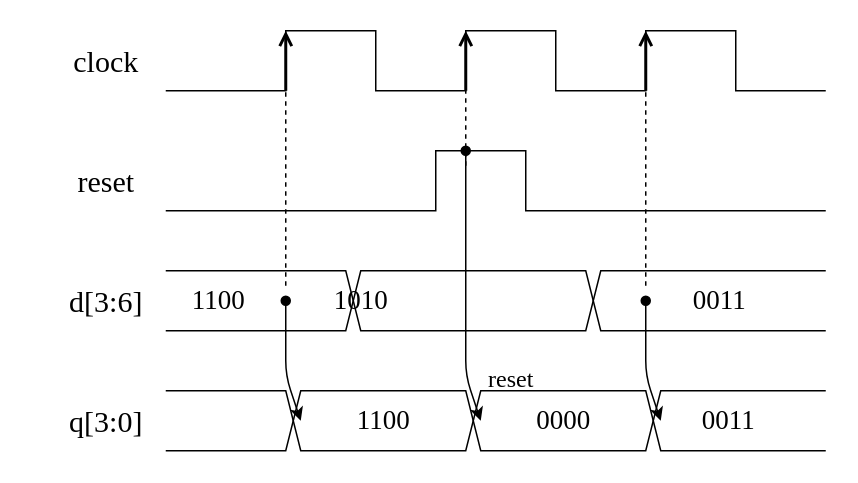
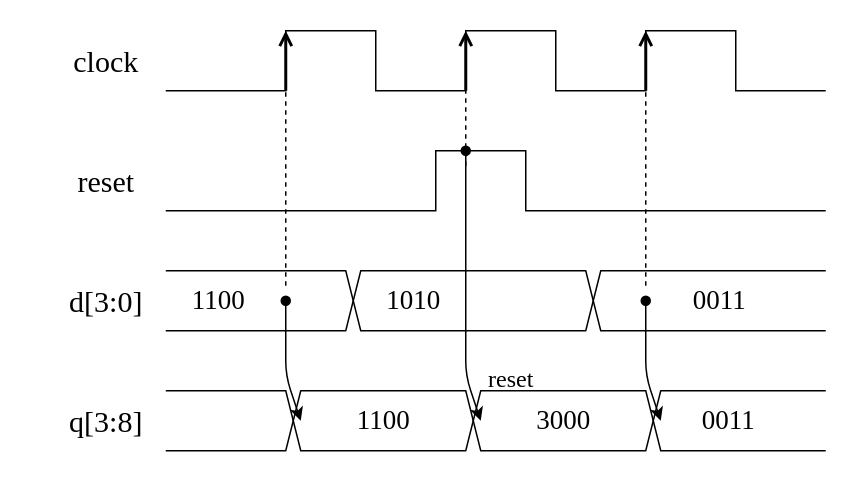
- <mxCell id="6" value="d[3:6]" style="text;html=1;align=center;verticalAlign=middle;resizable=0;points=[];autosize=1;strokeColor=none;fillColor=none;fontFamily=Lucida Console;fontSize=20;" vertex="1" parent="1"><mxGeometry x="20" y="180" width="100" height="40" as="geometry" /></mxCell>
+ <mxCell id="6" value="d[3:0]" style="text;html=1;align=center;verticalAlign=middle;resizable=0;points=[];autosize=1;strokeColor=none;fillColor=none;fontFamily=Lucida Console;fontSize=20;" vertex="1" parent="1"><mxGeometry x="20" y="180" width="100" height="40" as="geometry" /></mxCell>
- <mxCell id="17" value="1010" style="text;html=1;align=center;verticalAlign=middle;resizable=0;points=[];autosize=1;strokeColor=none;fillColor=none;fontFamily=Lucida Console;fontSize=18;" vertex="1" parent="1"><mxGeometry x="205" y="180" width="70" height="40" as="geometry" /></mxCell>
+ <mxCell id="17" value="1010" style="text;html=1;align=center;verticalAlign=middle;resizable=0;points=[];autosize=1;strokeColor=none;fillColor=none;fontFamily=Lucida Console;fontSize=18;" vertex="1" parent="1"><mxGeometry x="240" y="180" width="70" height="40" as="geometry" /></mxCell>
- <mxCell id="7" value="q[3:0]" style="text;html=1;align=center;verticalAlign=middle;resizable=0;points=[];autosize=1;strokeColor=none;fillColor=none;fontFamily=Lucida Console;fontSize=20;" vertex="1" parent="1"><mxGeometry x="20" y="260" width="100" height="40" as="geometry" /></mxCell>
+ <mxCell id="7" value="q[3:8]" style="text;html=1;align=center;verticalAlign=middle;resizable=0;points=[];autosize=1;strokeColor=none;fillColor=none;fontFamily=Lucida Console;fontSize=20;" vertex="1" parent="1"><mxGeometry x="20" y="260" width="100" height="40" as="geometry" /></mxCell>
- <mxCell id="21" value="0000" style="text;html=1;align=center;verticalAlign=middle;resizable=0;points=[];autosize=1;strokeColor=none;fillColor=none;fontFamily=Lucida Console;fontSize=18;" vertex="1" parent="1"><mxGeometry x="340" y="260" width="70" height="40" as="geometry" /></mxCell>
+ <mxCell id="21" value="3000" style="text;html=1;align=center;verticalAlign=middle;resizable=0;points=[];autosize=1;strokeColor=none;fillColor=none;fontFamily=Lucida Console;fontSize=18;" vertex="1" parent="1"><mxGeometry x="340" y="260" width="70" height="40" as="geometry" /></mxCell>
